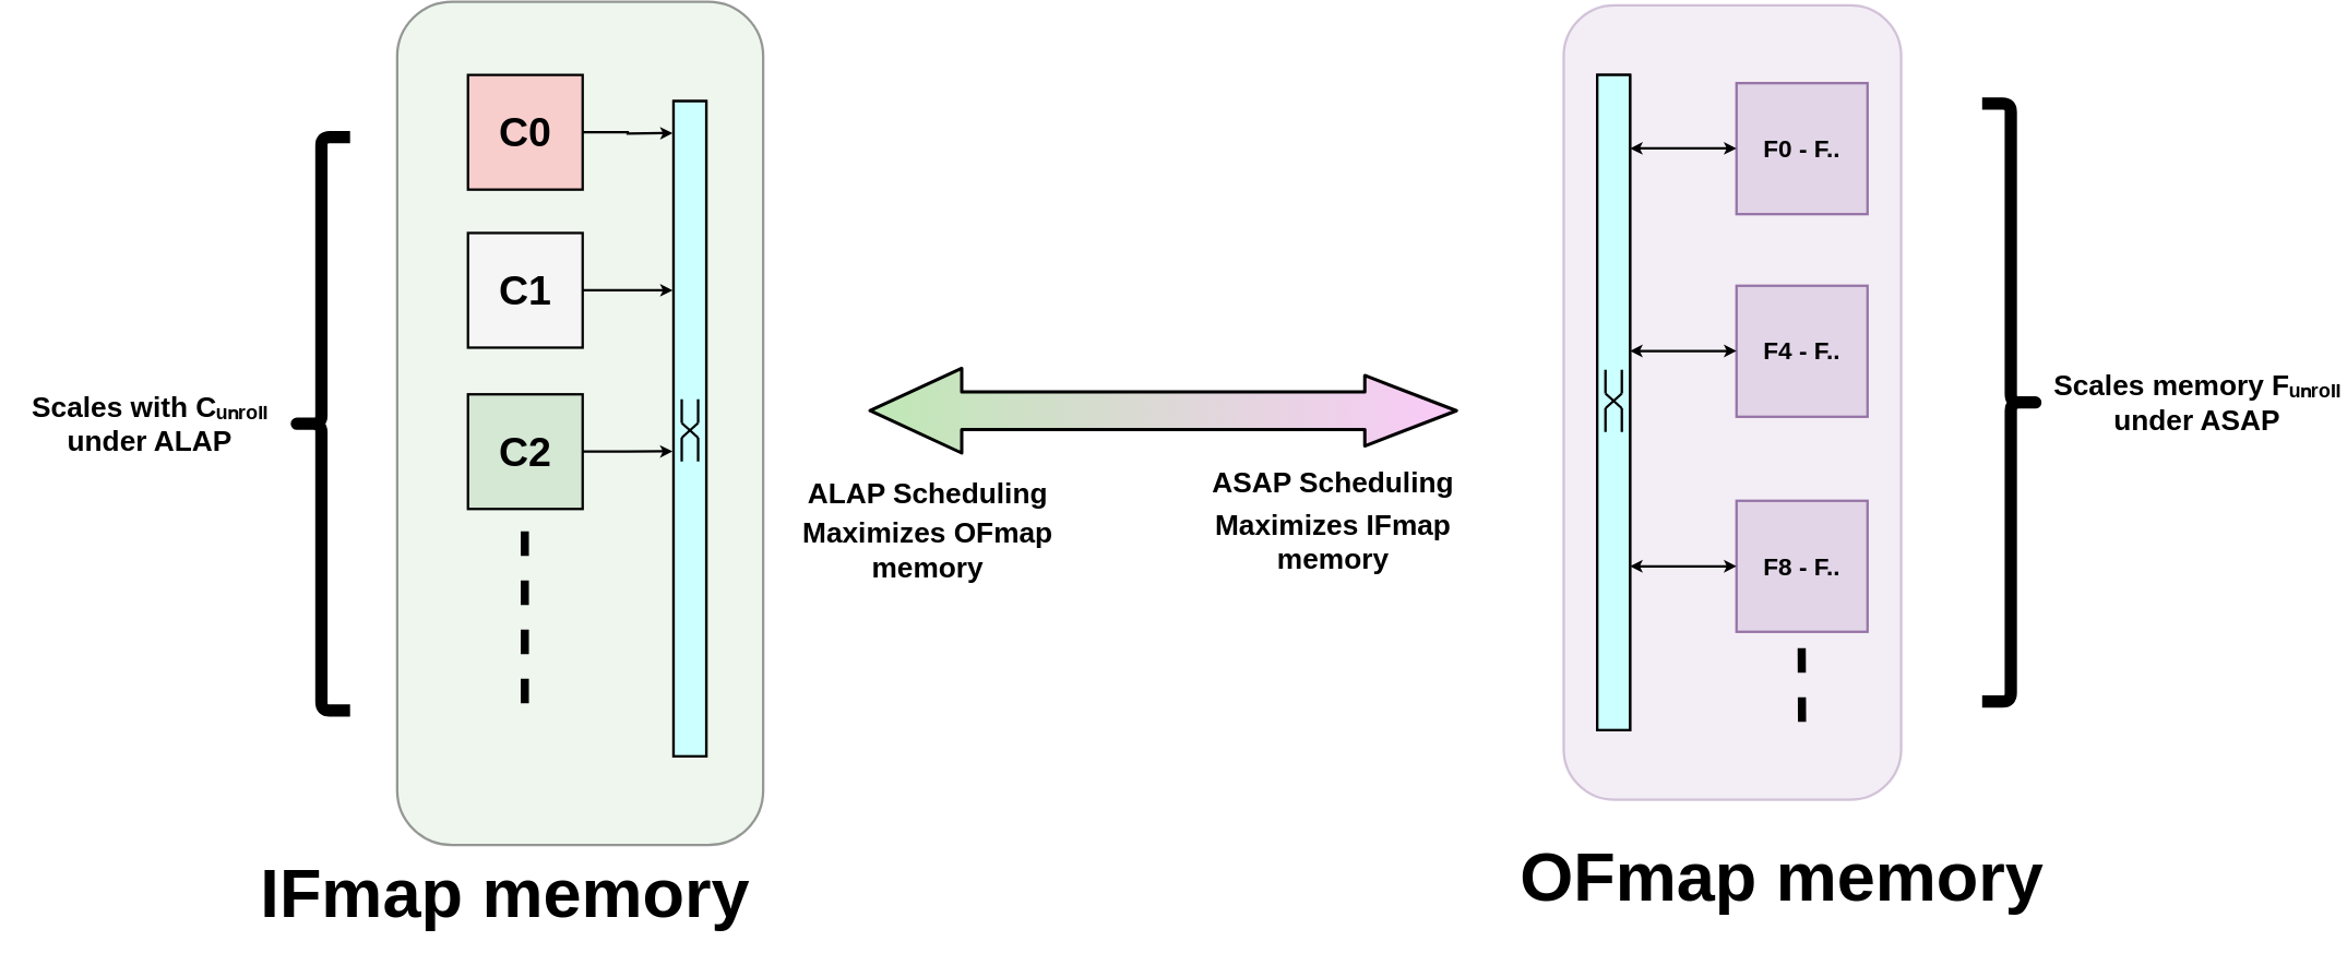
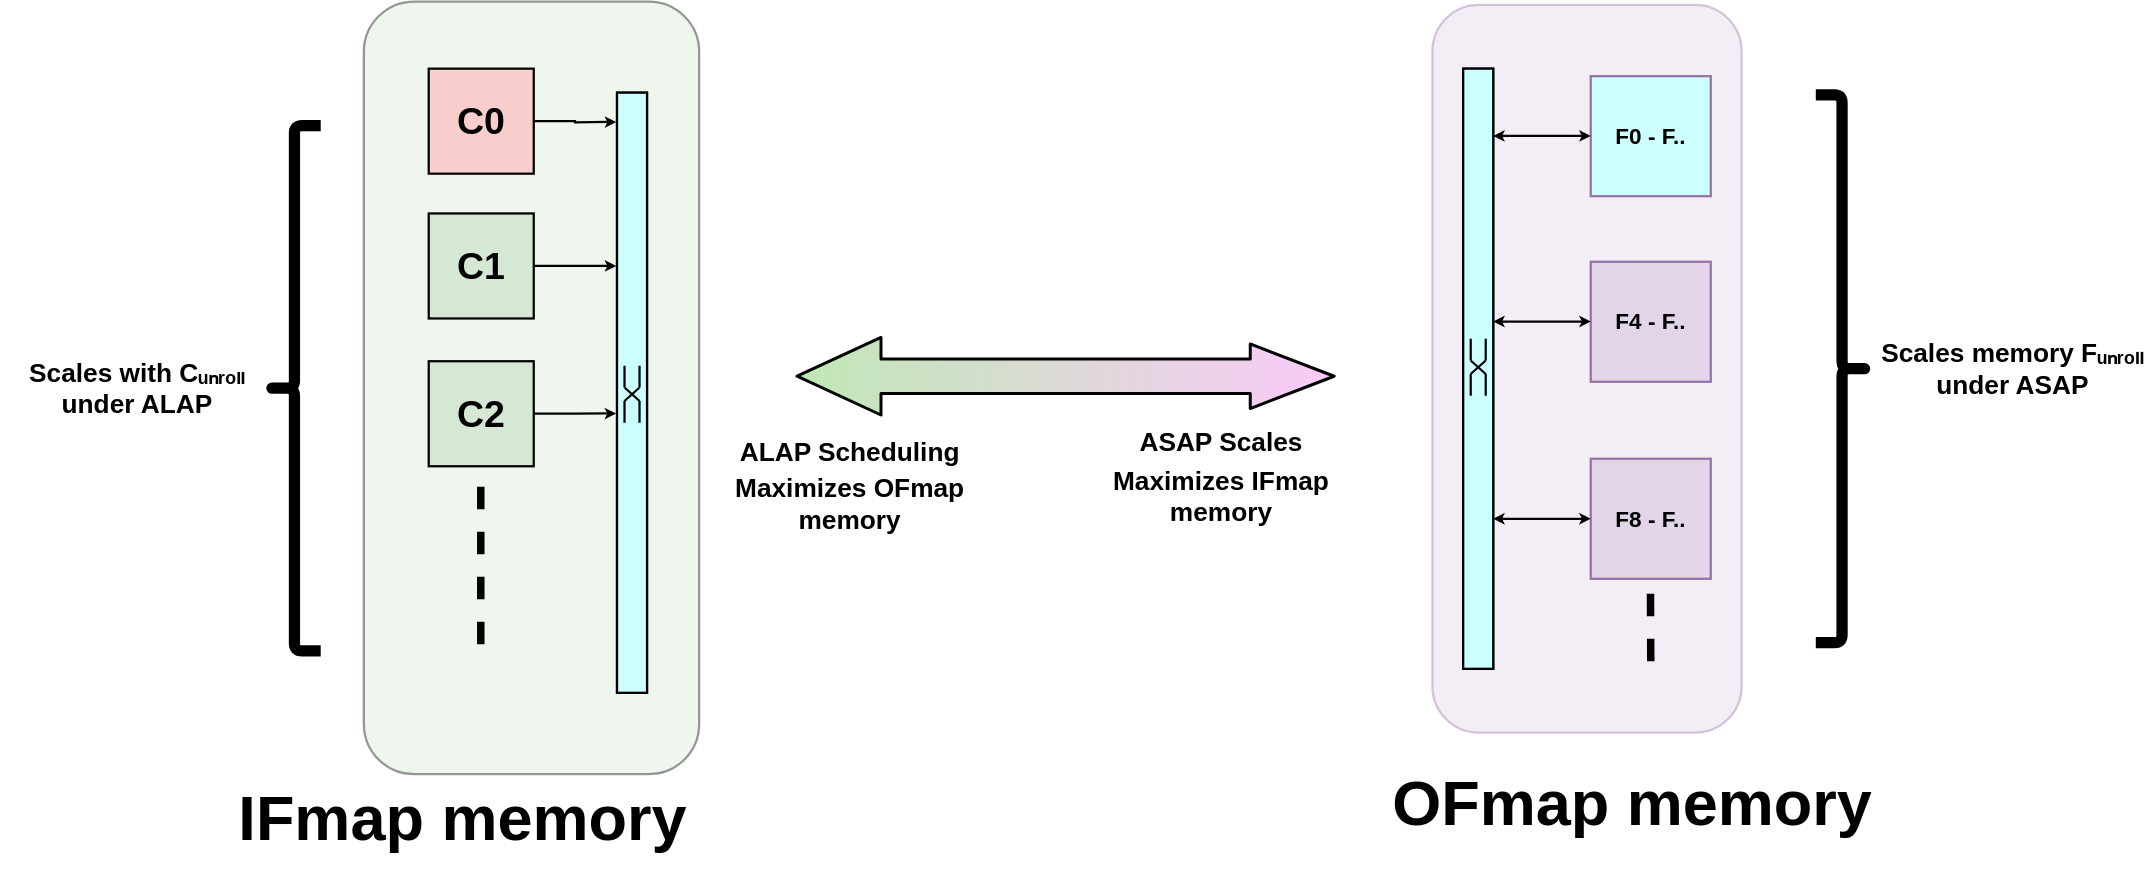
- <mxCell id="3" value="F0 - F.." style="whiteSpace=wrap;html=1;aspect=fixed;fillColor=#e1d5e7;strokeColor=#9673a6;strokeWidth=3;rotation=90;fontSize=30;horizontal=0;fontStyle=1" parent="1" vertex="1"><mxGeometry x="2120" y="30" width="160" height="160" as="geometry" /></mxCell>
+ <mxCell id="3" value="F0 - F.." style="whiteSpace=wrap;html=1;aspect=fixed;fillColor=#ccffff;strokeColor=#9673a6;strokeWidth=3;rotation=90;fontSize=30;horizontal=0;fontStyle=1;" parent="1" vertex="1"><mxGeometry x="2120" y="30" width="160" height="160" as="geometry" /></mxCell>
- <mxCell id="39" value="C1" style="whiteSpace=wrap;html=1;aspect=fixed;fillColor=#f5f5f5;strokeColor=#000000;strokeWidth=3;fontSize=50;fontStyle=1;rotation=0;" parent="1" vertex="1"><mxGeometry x="571" y="213" width="140" height="140" as="geometry" /></mxCell>
+ <mxCell id="39" value="C1" style="whiteSpace=wrap;html=1;aspect=fixed;fillColor=#d5e8d4;strokeColor=#000000;strokeWidth=3;fontSize=50;fontStyle=1;rotation=0;" parent="1" vertex="1"><mxGeometry x="571" y="213" width="140" height="140" as="geometry" /></mxCell>
- <mxCell id="23" value="ASAP Scheduling" style="text;strokeColor=none;fillColor=none;html=1;fontSize=35;fontStyle=1;verticalAlign=middle;align=center;" vertex="1" parent="1"><mxGeometry x="1465.34" y="437.42" width="323.5" height="160" as="geometry" /></mxCell>
+ <mxCell id="23" value="ASAP Scales" style="text;strokeColor=none;fillColor=none;html=1;fontSize=35;fontStyle=1;verticalAlign=middle;align=center;" vertex="1" parent="1"><mxGeometry x="1465.34" y="437.42" width="323.5" height="160" as="geometry" /></mxCell>
